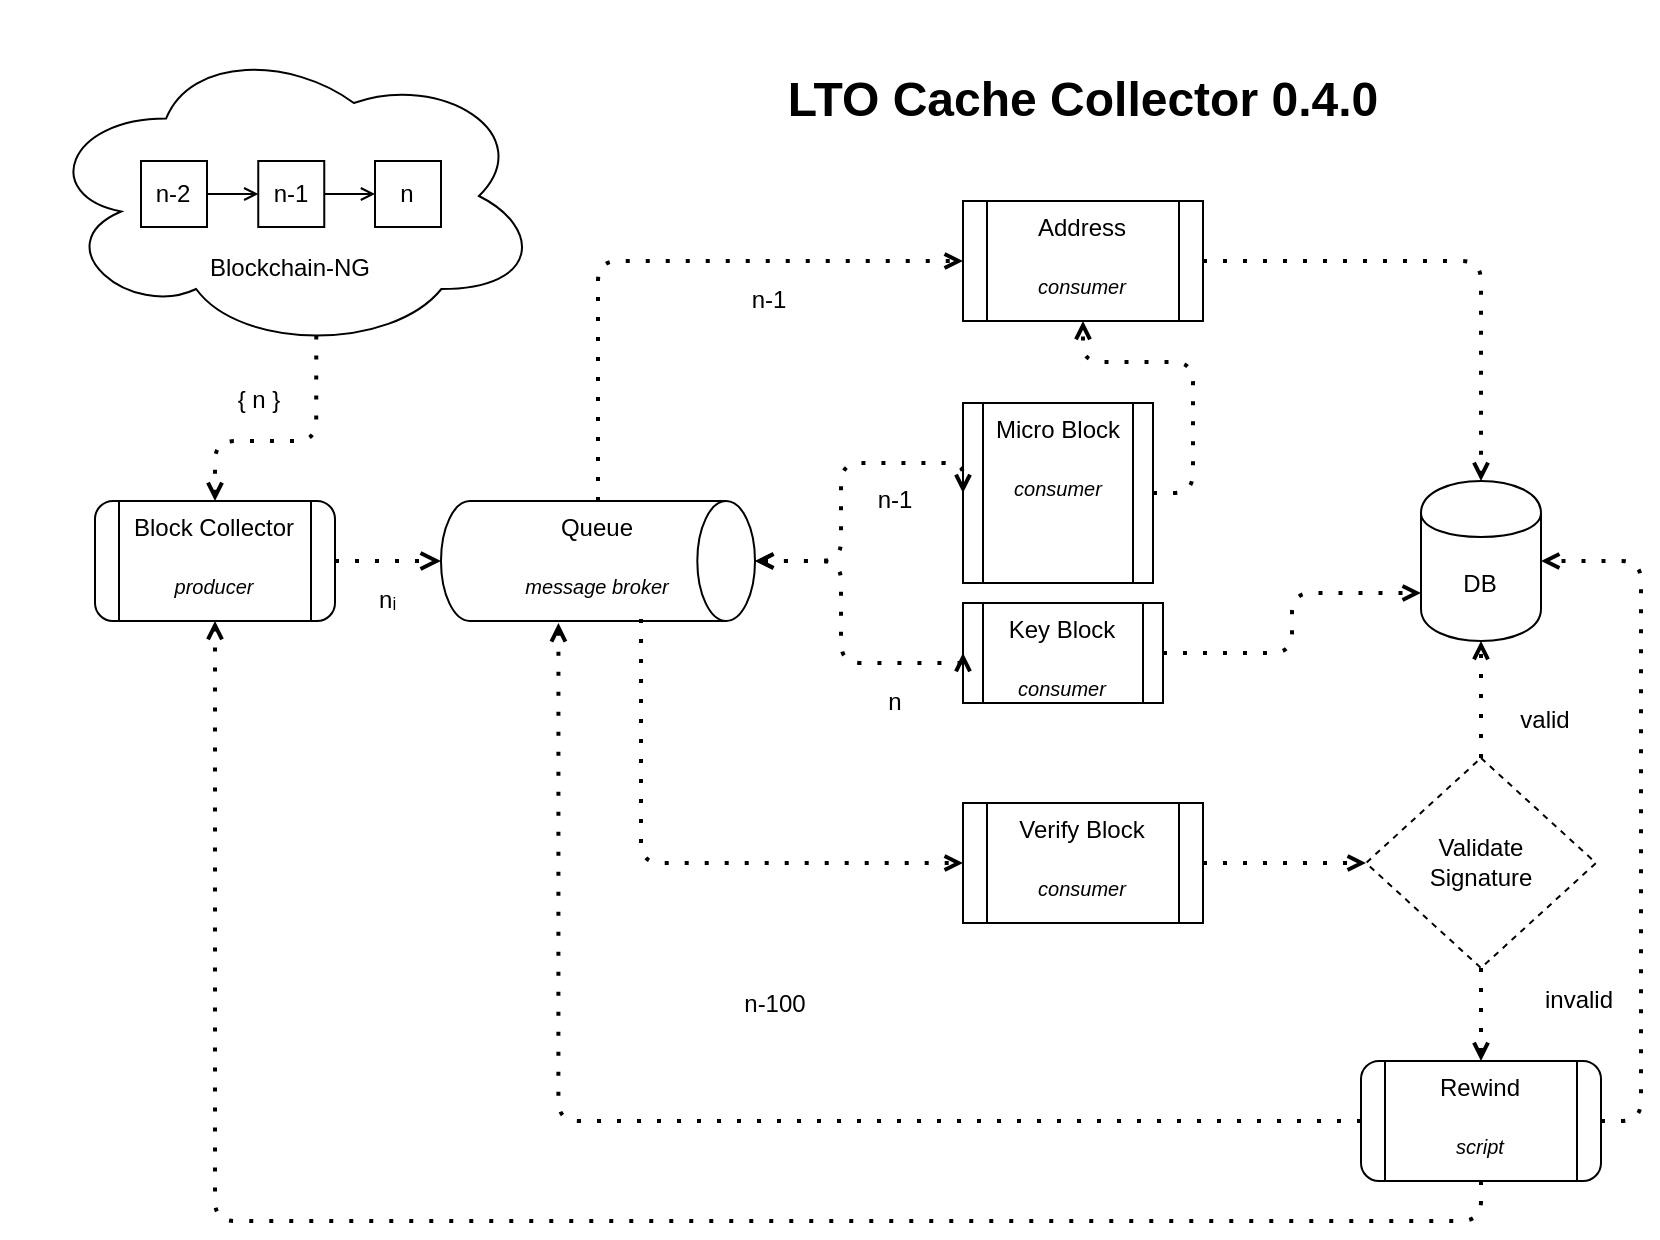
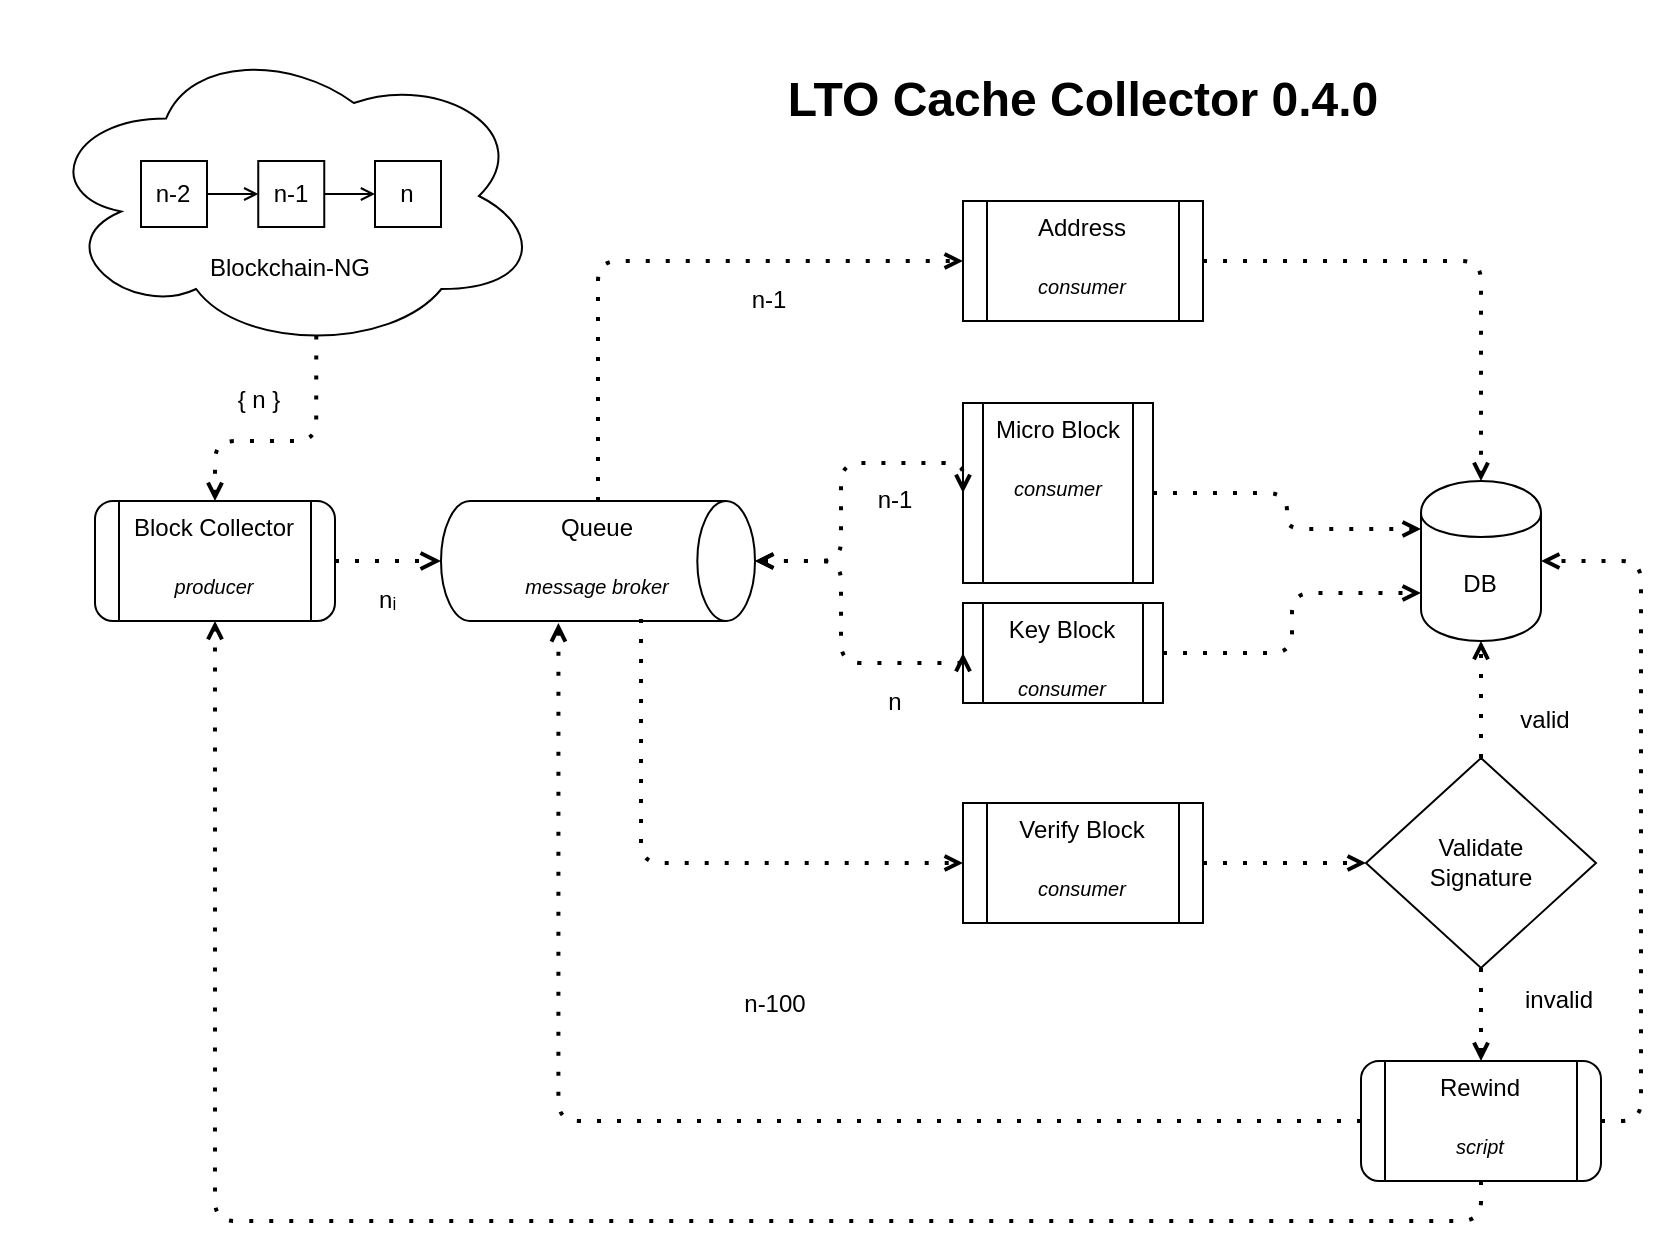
- <mxCell id="15" style="orthogonalLoop=1;jettySize=auto;html=1;exitX=1;exitY=0.5;exitDx=0;exitDy=0;strokeWidth=2;dashed=1;edgeStyle=orthogonalEdgeStyle;startArrow=none;startFill=0;endArrow=open;endFill=0;dashPattern=1 4;endSize=5;startSize=5;jumpSize=6;jumpStyle=sharp;comic=0;shadow=0;rounded=1;" parent="1" source="16" target="18" edge="1"><mxGeometry relative="1" as="geometry" /></mxCell>
+ <mxCell id="15" style="orthogonalLoop=1;jettySize=auto;html=1;exitX=1;exitY=0.5;exitDx=0;exitDy=0;entryX=0;entryY=0.3;entryDx=0;entryDy=0;strokeWidth=2;dashed=1;edgeStyle=orthogonalEdgeStyle;startArrow=none;startFill=0;endArrow=open;endFill=0;dashPattern=1 4;endSize=5;startSize=5;jumpSize=6;jumpStyle=sharp;comic=0;shadow=0;rounded=1;" parent="1" source="16" target="19" edge="1"><mxGeometry relative="1" as="geometry" /></mxCell>
- <mxCell id="25" value="Validate&lt;br&gt;Signature" style="rhombus;whiteSpace=wrap;html=1;strokeColor=#000000;fillColor=#ffffff;strokeWidth=1;dashed=1;" parent="1" vertex="1"><mxGeometry x="682.5" y="378.5" width="115" height="105" as="geometry" /></mxCell>
+ <mxCell id="25" value="Validate&lt;br&gt;Signature" style="rhombus;whiteSpace=wrap;html=1;strokeColor=#000000;fillColor=#ffffff;strokeWidth=1;" parent="1" vertex="1"><mxGeometry x="682.5" y="378.5" width="115" height="105" as="geometry" /></mxCell>
- <mxCell id="23" value="invalid" style="text;html=1;strokeColor=none;fillColor=none;align=center;verticalAlign=middle;whiteSpace=wrap;rounded=0;fontColor=#000000;fontStyle=0" parent="1" vertex="1"><mxGeometry x="762" y="490" width="55" height="20" as="geometry" /></mxCell>
+ <mxCell id="23" value="invalid" style="text;html=1;strokeColor=none;fillColor=none;align=center;verticalAlign=middle;whiteSpace=wrap;rounded=0;fontColor=#000000;fontStyle=0" parent="1" vertex="1"><mxGeometry x="752" y="490" width="55" height="20" as="geometry" /></mxCell>
